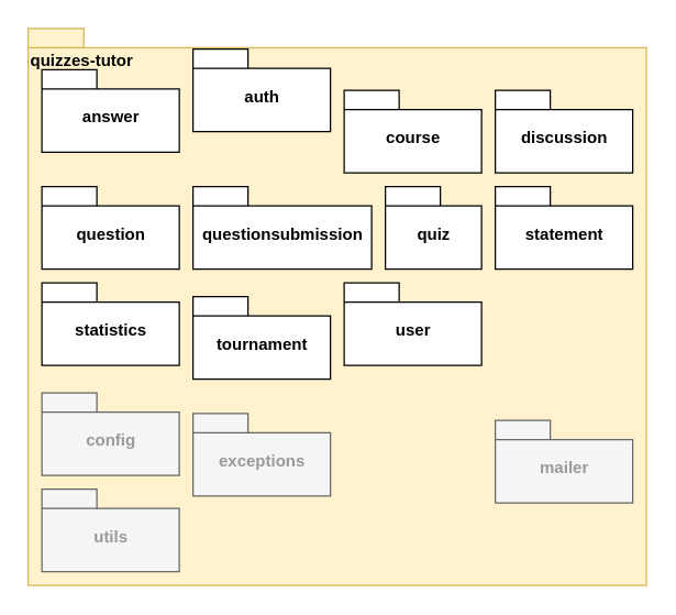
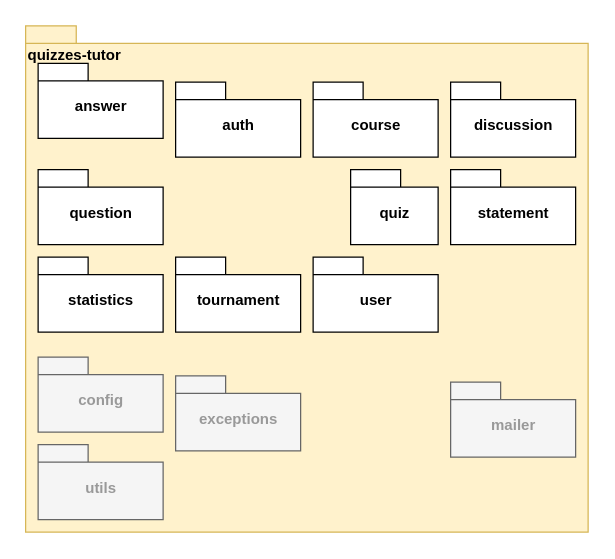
- <mxCell id="4" value="auth" style="shape=folder;fontStyle=1;spacingTop=10;tabWidth=40;tabHeight=14;tabPosition=left;html=1;align=center;verticalAlign=middle;" vertex="1" parent="1"><mxGeometry x="140" y="35" width="100" height="60" as="geometry" /></mxCell>
+ <mxCell id="4" value="auth" style="shape=folder;fontStyle=1;spacingTop=10;tabWidth=40;tabHeight=14;tabPosition=left;html=1;align=center;verticalAlign=middle;" vertex="1" parent="1"><mxGeometry x="140" y="65" width="100" height="60" as="geometry" /></mxCell>
- <mxCell id="11" value="questionsubmission" style="shape=folder;fontStyle=1;spacingTop=10;tabWidth=40;tabHeight=14;tabPosition=left;html=1;align=center;verticalAlign=middle;" vertex="1" parent="1"><mxGeometry x="140" y="135" width="130" height="60" as="geometry" /></mxCell>
- <mxCell id="15" value="tournament" style="shape=folder;fontStyle=1;spacingTop=10;tabWidth=40;tabHeight=14;tabPosition=left;html=1;align=center;verticalAlign=middle;" vertex="1" parent="1"><mxGeometry x="140" y="215" width="100" height="60" as="geometry" /></mxCell>
+ <mxCell id="15" value="tournament" style="shape=folder;fontStyle=1;spacingTop=10;tabWidth=40;tabHeight=14;tabPosition=left;html=1;align=center;verticalAlign=middle;" vertex="1" parent="1"><mxGeometry x="140" y="205" width="100" height="60" as="geometry" /></mxCell>
